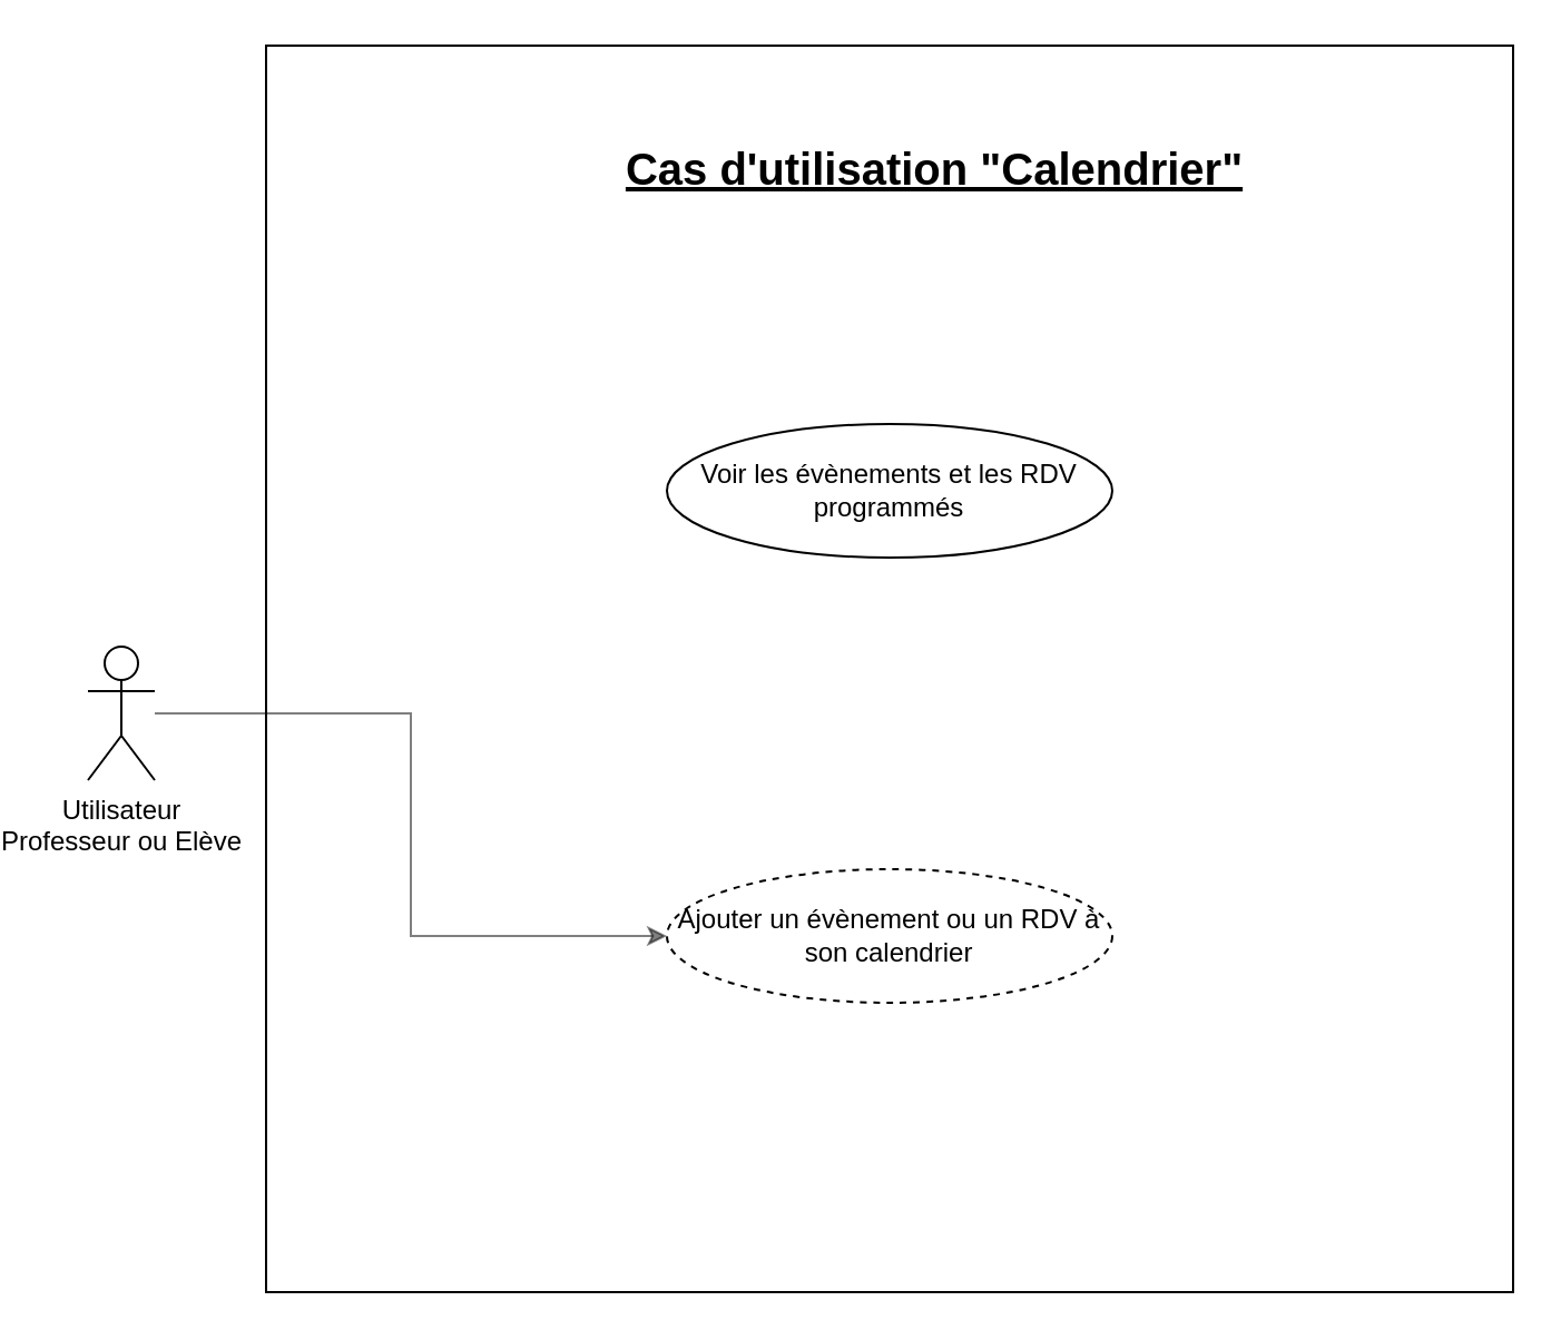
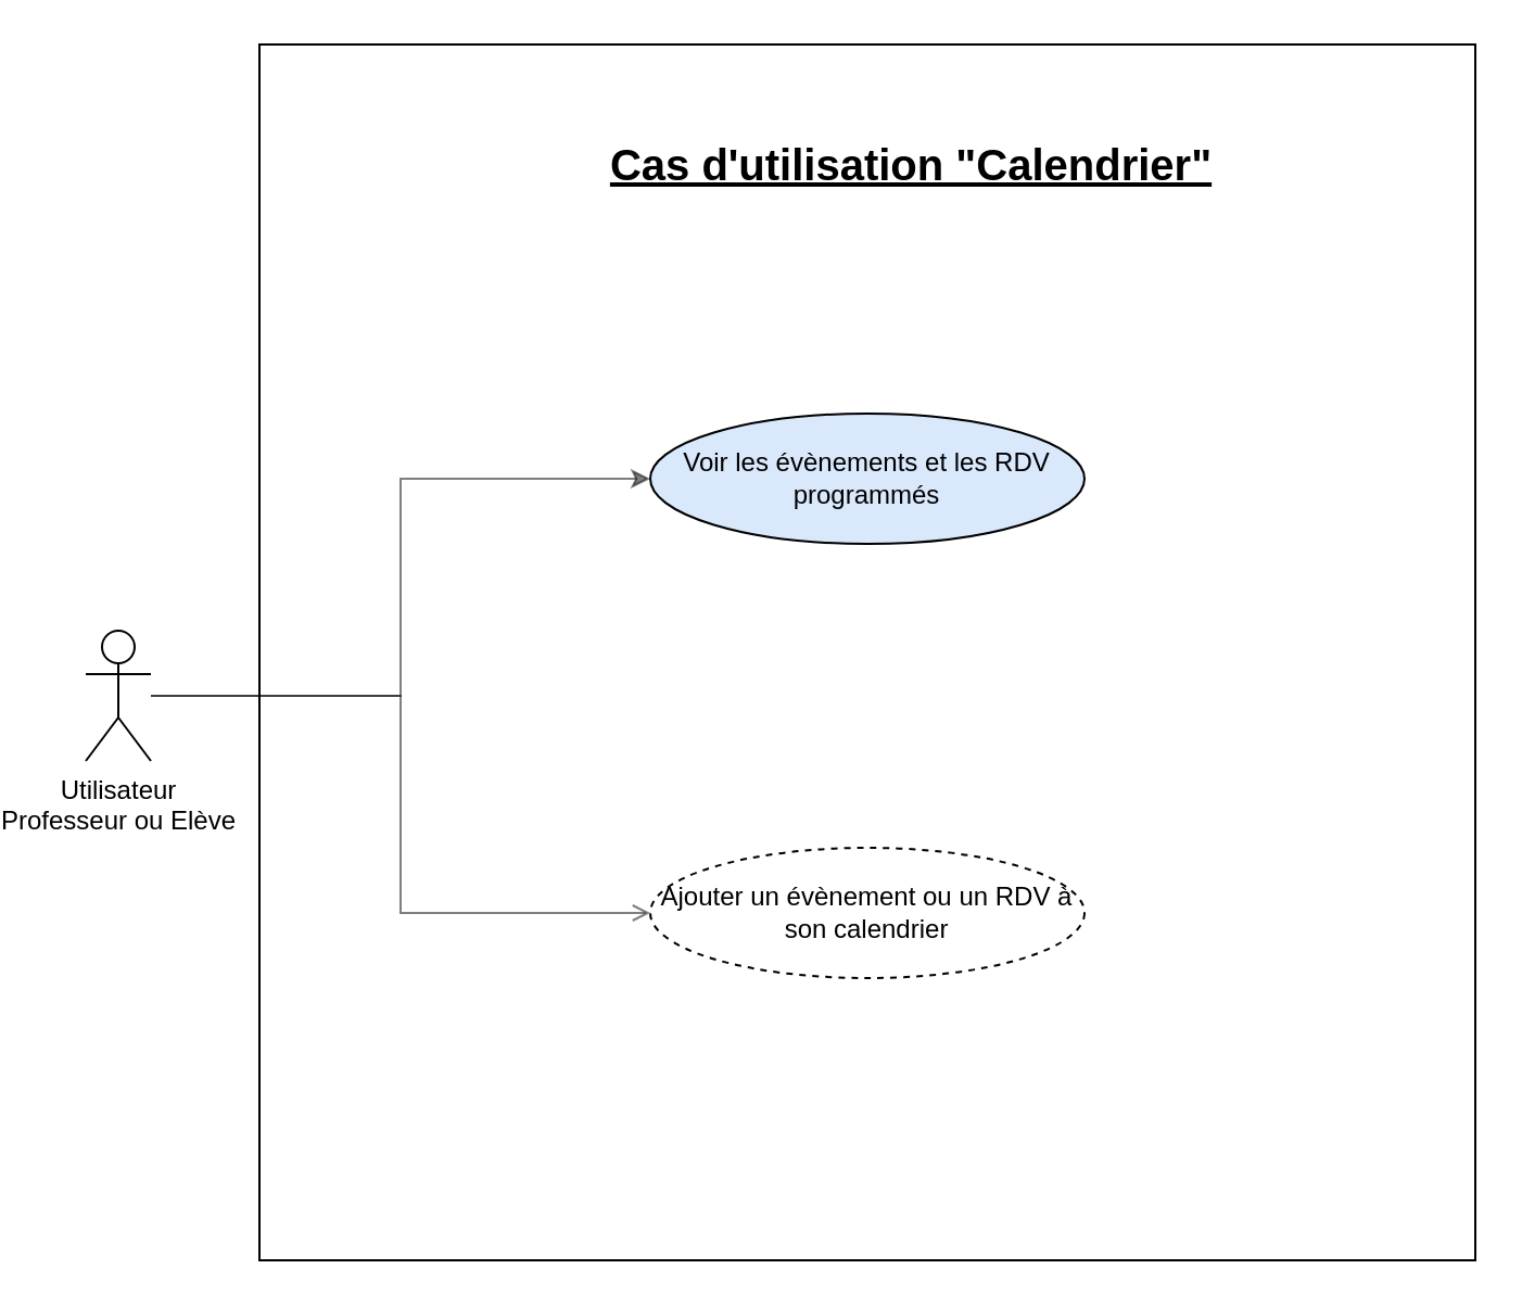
+ <mxCell id="3" style="edgeStyle=orthogonalEdgeStyle;rounded=0;orthogonalLoop=1;jettySize=auto;html=1;entryX=0;entryY=0.5;entryDx=0;entryDy=0;opacity=50;" parent="1" source="5" target="6" edge="1"><mxGeometry relative="1" as="geometry" /></mxCell>
- <mxCell id="6" value="Voir les évènements et les RDV programmés" style="ellipse;whiteSpace=wrap;html=1;" parent="1" vertex="1"><mxGeometry x="280" y="190" width="200" height="60" as="geometry" /></mxCell>
+ <mxCell id="6" value="Voir les évènements et les RDV programmés" style="ellipse;whiteSpace=wrap;html=1;fillColor=#dae8fc;" parent="1" vertex="1"><mxGeometry x="280" y="190" width="200" height="60" as="geometry" /></mxCell>
- <mxCell id="4" style="edgeStyle=orthogonalEdgeStyle;rounded=0;orthogonalLoop=1;jettySize=auto;html=1;entryX=0;entryY=0.5;entryDx=0;entryDy=0;opacity=50;" parent="1" source="5" target="8" edge="1"><mxGeometry relative="1" as="geometry" /></mxCell>
+ <mxCell id="4" style="edgeStyle=orthogonalEdgeStyle;rounded=0;orthogonalLoop=1;jettySize=auto;html=1;entryX=0;entryY=0.5;entryDx=0;entryDy=0;opacity=50;endArrow=open;" parent="1" source="5" target="8" edge="1"><mxGeometry relative="1" as="geometry" /></mxCell>
